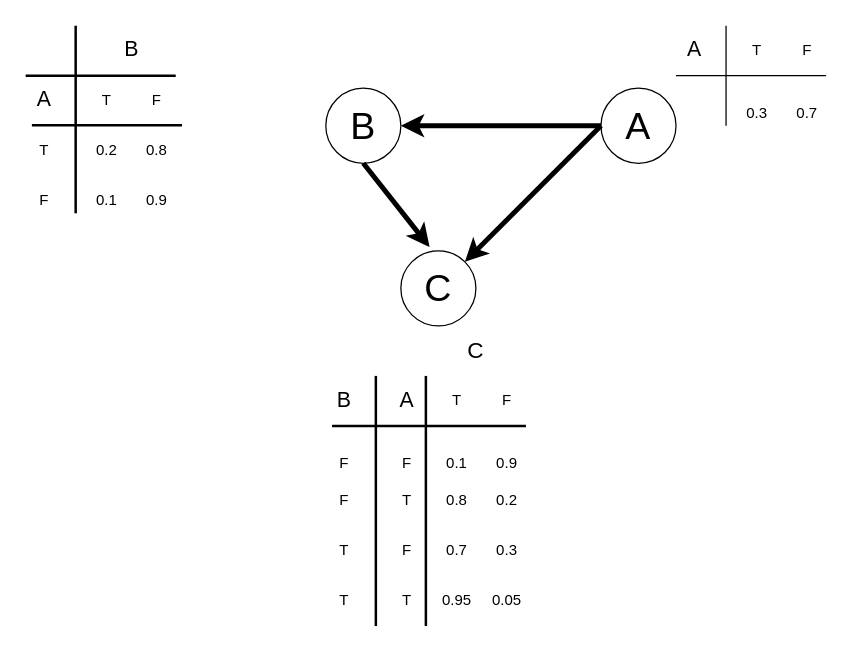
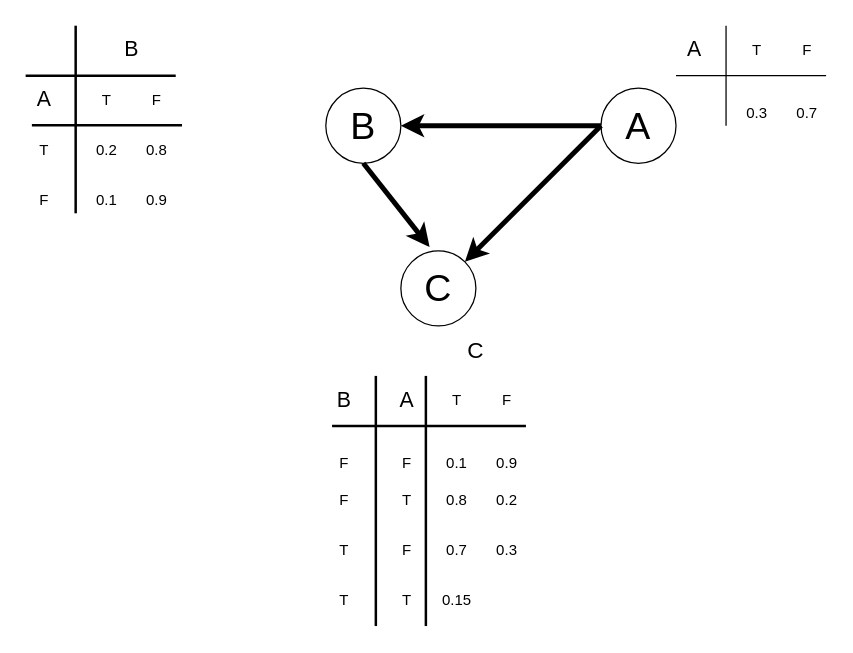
- <mxCell id="50" value="0.95" style="text;html=1;strokeColor=none;fillColor=none;align=center;verticalAlign=middle;whiteSpace=wrap;rounded=0;" vertex="1" parent="1"><mxGeometry x="350" y="470" width="30" height="20" as="geometry" /></mxCell>
+ <mxCell id="50" value="0.15" style="text;html=1;strokeColor=none;fillColor=none;align=center;verticalAlign=middle;whiteSpace=wrap;rounded=0;" vertex="1" parent="1"><mxGeometry x="350" y="470" width="30" height="20" as="geometry" /></mxCell>
- <mxCell id="51" value="0.05" style="text;html=1;strokeColor=none;fillColor=none;align=center;verticalAlign=middle;whiteSpace=wrap;rounded=0;" vertex="1" parent="1"><mxGeometry x="390" y="470" width="30" height="20" as="geometry" /></mxCell>
